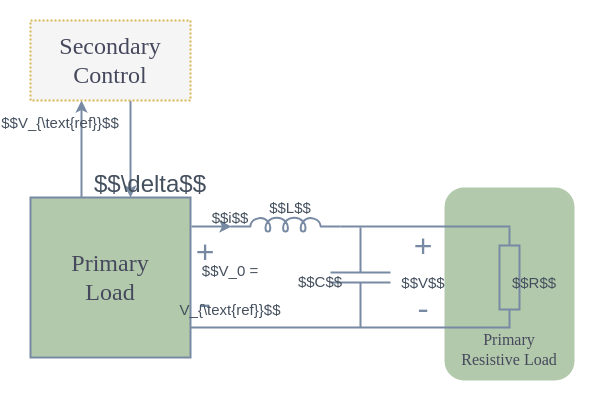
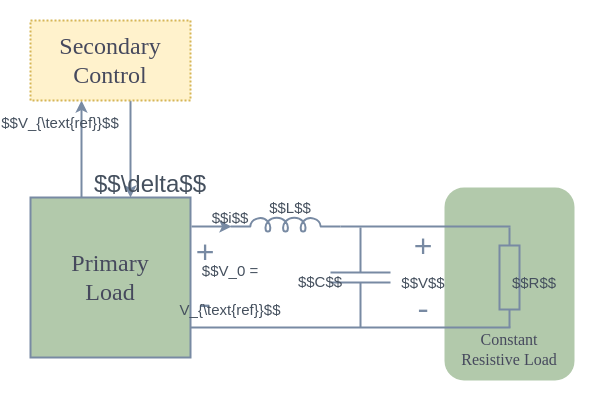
- <mxCell id="25" value="&lt;span style=&quot;color: rgb(70, 73, 93); font-family: &amp;quot;Times New Roman&amp;quot;; font-size: 24px;&quot;&gt;Secondary Control&lt;/span&gt;" style="rounded=0;whiteSpace=wrap;html=1;fillColor=#f5f5f5;strokeColor=#d6b656;strokeWidth=2;dashed=1;dashPattern=1 1;" vertex="1" parent="1"><mxGeometry y="20" width="160" height="80" as="geometry" x="30" /></mxCell>
+ <mxCell id="25" value="&lt;span style=&quot;color: rgb(70, 73, 93); font-family: &amp;quot;Times New Roman&amp;quot;; font-size: 24px;&quot;&gt;Secondary Control&lt;/span&gt;" style="rounded=0;whiteSpace=wrap;html=1;fillColor=#fff2cc;strokeColor=#d6b656;strokeWidth=2;dashed=1;dashPattern=1 1;" vertex="1" parent="1"><mxGeometry y="20" width="160" height="80" as="geometry" x="30" /></mxCell>
- <mxCell id="8" value="&lt;font face=&quot;Times New Roman&quot; style=&quot;font-size: 16px;&quot;&gt;Primary Resistive Load&lt;/font&gt;" style="text;html=1;strokeColor=none;fillColor=none;align=center;verticalAlign=middle;whiteSpace=wrap;rounded=0;fontColor=#46495D;labelBackgroundColor=none;" parent="1" vertex="1"><mxGeometry x="454" y="334" width="110" height="30" as="geometry" /></mxCell>
+ <mxCell id="8" value="&lt;font face=&quot;Times New Roman&quot; style=&quot;font-size: 16px;&quot;&gt;Constant Resistive Load&lt;/font&gt;" style="text;html=1;strokeColor=none;fillColor=none;align=center;verticalAlign=middle;whiteSpace=wrap;rounded=0;fontColor=#46495D;labelBackgroundColor=none;" parent="1" vertex="1"><mxGeometry x="454" y="334" width="110" height="30" as="geometry" /></mxCell>
